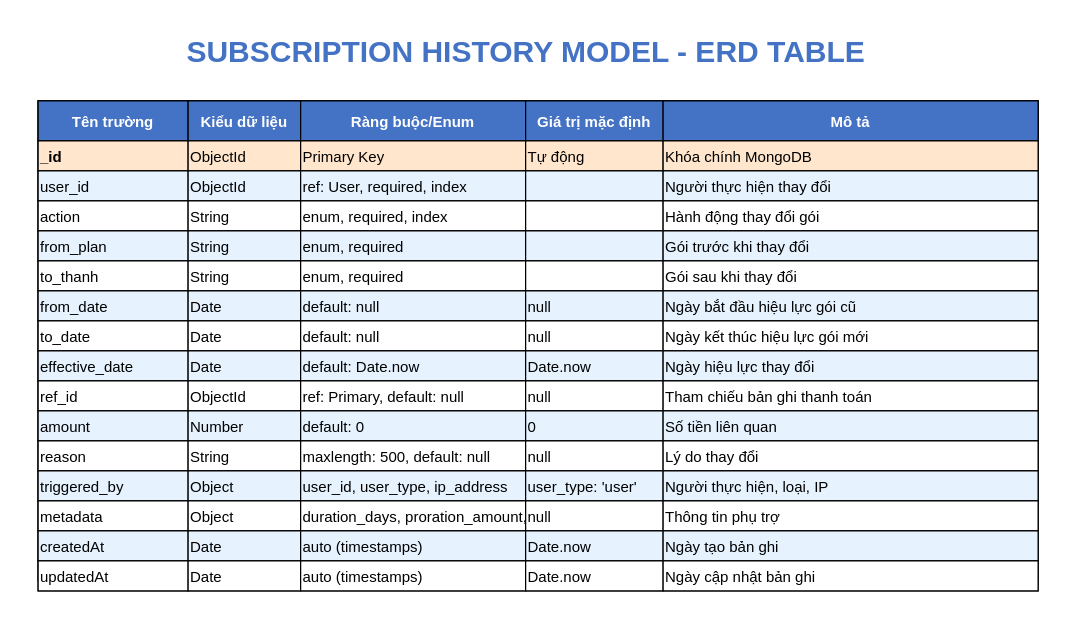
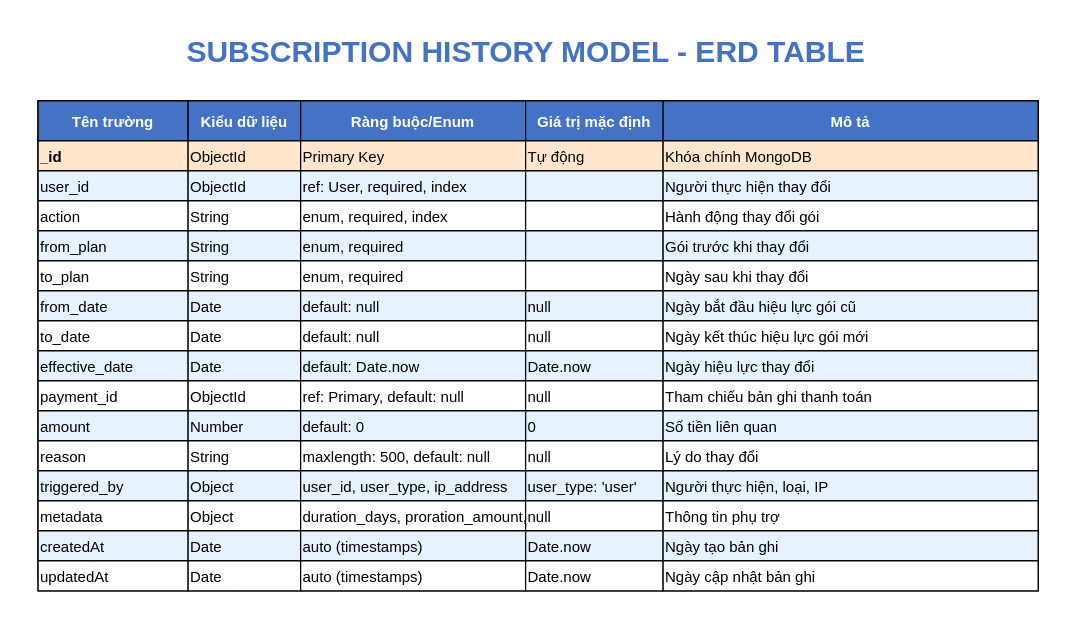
- <mxCell id="35" value="to_thanh" style="shape=partialRectangle;connectable=0;fillColor=#ffffff;align=left;" parent="34" vertex="1"><mxGeometry width="120" height="24" as="geometry" /></mxCell>
+ <mxCell id="35" value="to_plan" style="shape=partialRectangle;connectable=0;fillColor=#ffffff;align=left;" parent="34" vertex="1"><mxGeometry width="120" height="24" as="geometry" /></mxCell>
- <mxCell id="39" value="Gói sau khi thay đổi" style="shape=partialRectangle;connectable=0;fillColor=#ffffff;align=left;" parent="34" vertex="1"><mxGeometry x="500" width="300" height="24" as="geometry" /></mxCell>
+ <mxCell id="39" value="Ngày sau khi thay đổi" style="shape=partialRectangle;connectable=0;fillColor=#ffffff;align=left;" parent="34" vertex="1"><mxGeometry x="500" width="300" height="24" as="geometry" /></mxCell>
- <mxCell id="59" value="ref_id" style="shape=partialRectangle;connectable=0;fillColor=#ffffff;align=left;" parent="58" vertex="1"><mxGeometry width="120" height="24" as="geometry" /></mxCell>
+ <mxCell id="59" value="payment_id" style="shape=partialRectangle;connectable=0;fillColor=#ffffff;align=left;" parent="58" vertex="1"><mxGeometry width="120" height="24" as="geometry" /></mxCell>
